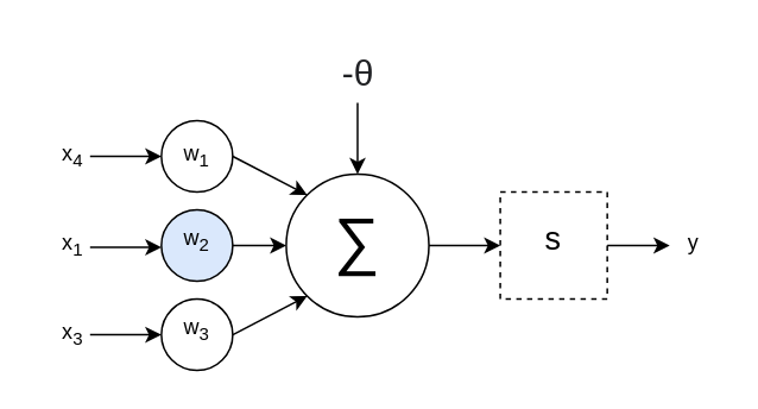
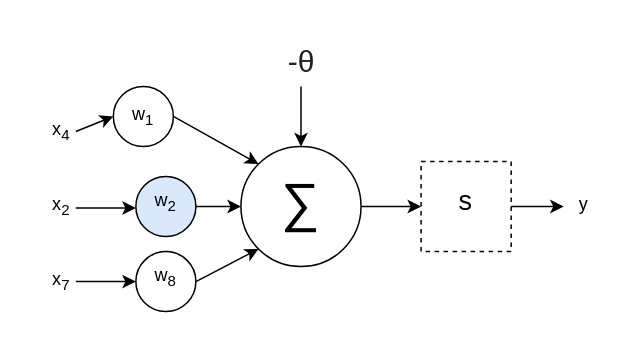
- <mxCell id="12" value="&lt;span style=&quot;text-wrap: nowrap;&quot;&gt;w&lt;/span&gt;&lt;sub style=&quot;text-wrap: nowrap;&quot;&gt;1&lt;/sub&gt;" style="ellipse;whiteSpace=wrap;html=1;aspect=fixed;spacingBottom=1;" vertex="1" parent="1"><mxGeometry x="90" y="67" width="40" height="40" as="geometry" /></mxCell>
+ <mxCell id="12" value="&lt;span style=&quot;text-wrap: nowrap;&quot;&gt;w&lt;/span&gt;&lt;sub style=&quot;text-wrap: nowrap;&quot;&gt;1&lt;/sub&gt;" style="ellipse;whiteSpace=wrap;html=1;aspect=fixed;spacingBottom=1;" vertex="1" parent="1"><mxGeometry x="75" y="57" width="40" height="40" as="geometry" /></mxCell>
- <mxCell id="7" value="x&lt;sub&gt;1&lt;/sub&gt;" style="text;html=1;align=center;verticalAlign=middle;resizable=0;points=[];autosize=1;strokeColor=none;fillColor=none;" vertex="1" parent="1"><mxGeometry x="20" y="122" width="40" height="30" as="geometry" /></mxCell>
+ <mxCell id="7" value="x&lt;sub&gt;2&lt;/sub&gt;" style="text;html=1;align=center;verticalAlign=middle;resizable=0;points=[];autosize=1;strokeColor=none;fillColor=none;" vertex="1" parent="1"><mxGeometry x="20" y="122" width="40" height="30" as="geometry" /></mxCell>
- <mxCell id="14" value="&lt;span style=&quot;text-wrap: nowrap;&quot;&gt;w&lt;/span&gt;&lt;sub style=&quot;text-wrap: nowrap;&quot;&gt;3&lt;/sub&gt;" style="ellipse;whiteSpace=wrap;html=1;aspect=fixed;spacingBottom=6;" vertex="1" parent="1"><mxGeometry x="90" y="167" width="40" height="40" as="geometry" /></mxCell>
+ <mxCell id="14" value="&lt;span style=&quot;text-wrap: nowrap;&quot;&gt;w&lt;/span&gt;&lt;sub style=&quot;text-wrap: nowrap;&quot;&gt;8&lt;/sub&gt;" style="ellipse;whiteSpace=wrap;html=1;aspect=fixed;spacingBottom=6;" vertex="1" parent="1"><mxGeometry x="90" y="167" width="40" height="40" as="geometry" /></mxCell>
- <mxCell id="8" value="x&lt;sub&gt;3&lt;/sub&gt;" style="text;html=1;align=center;verticalAlign=middle;resizable=0;points=[];autosize=1;strokeColor=none;fillColor=none;" vertex="1" parent="1"><mxGeometry x="20" y="172" width="40" height="30" as="geometry" /></mxCell>
+ <mxCell id="8" value="x&lt;sub&gt;7&lt;/sub&gt;" style="text;html=1;align=center;verticalAlign=middle;resizable=0;points=[];autosize=1;strokeColor=none;fillColor=none;" vertex="1" parent="1"><mxGeometry x="20" y="172" width="40" height="30" as="geometry" /></mxCell>
